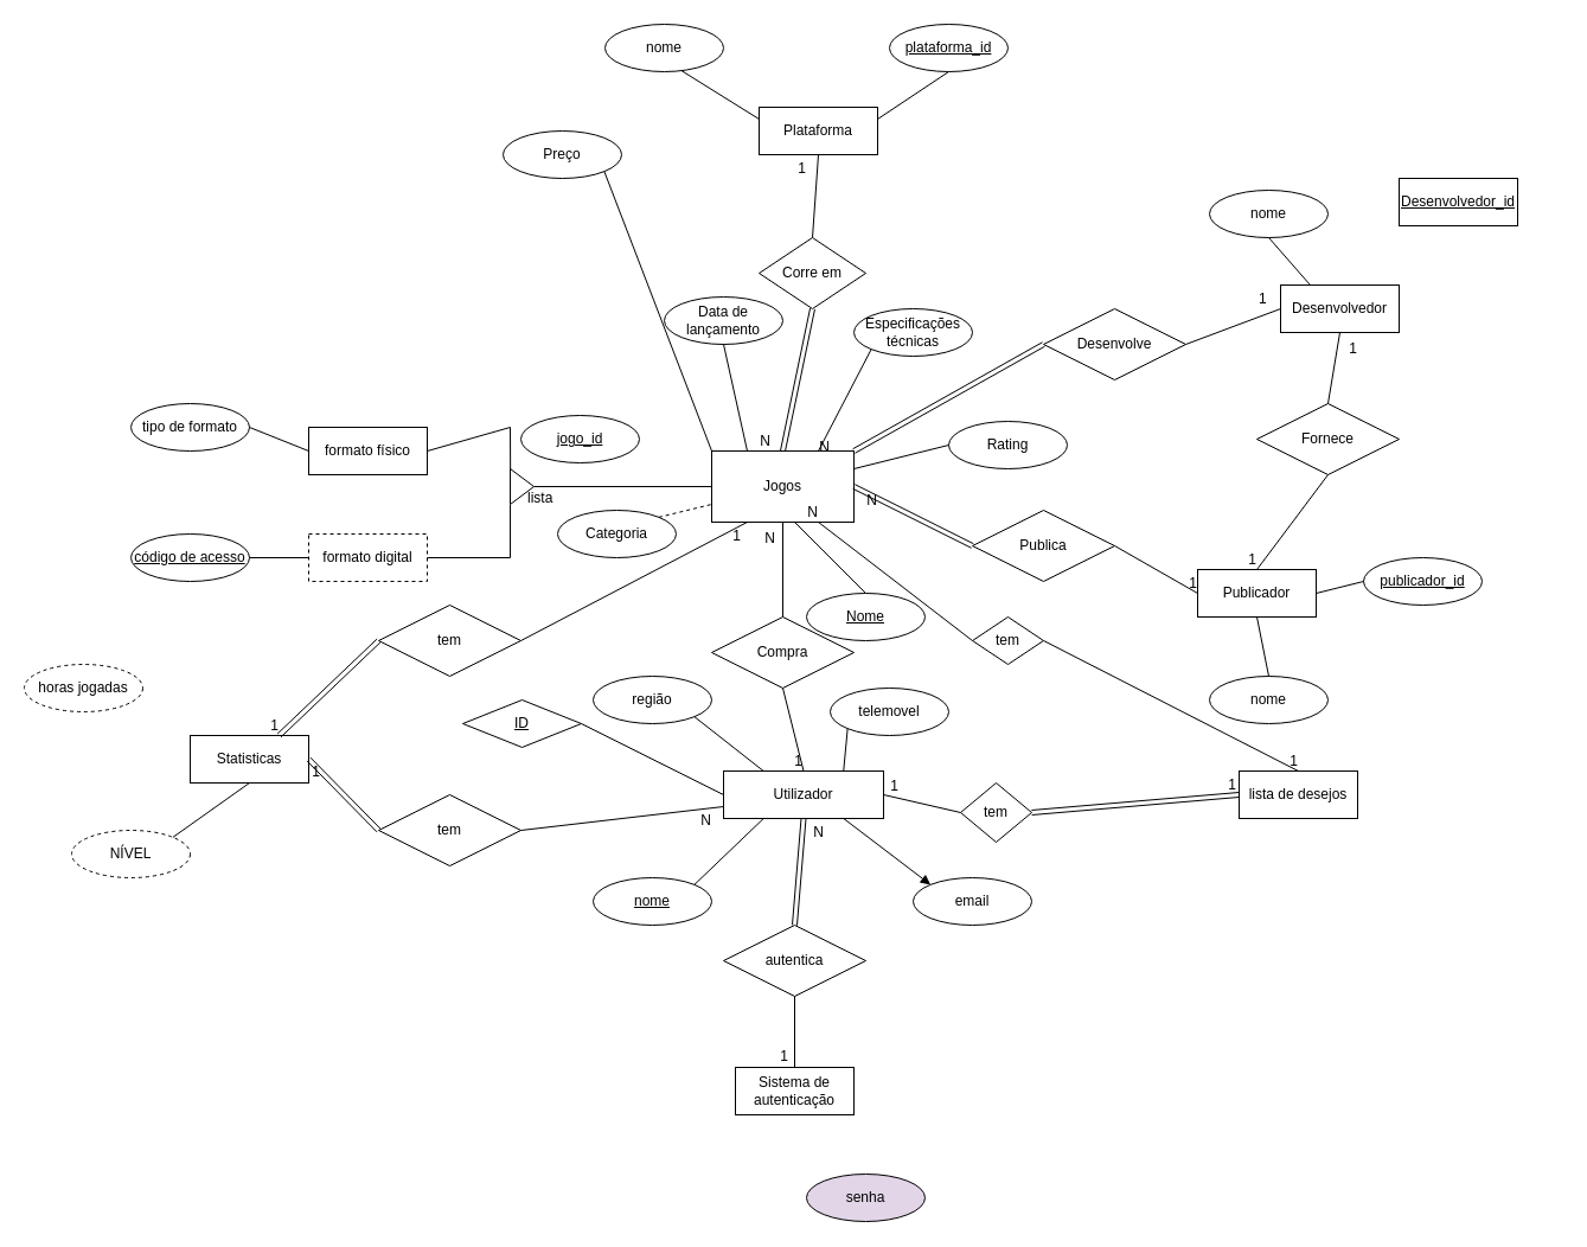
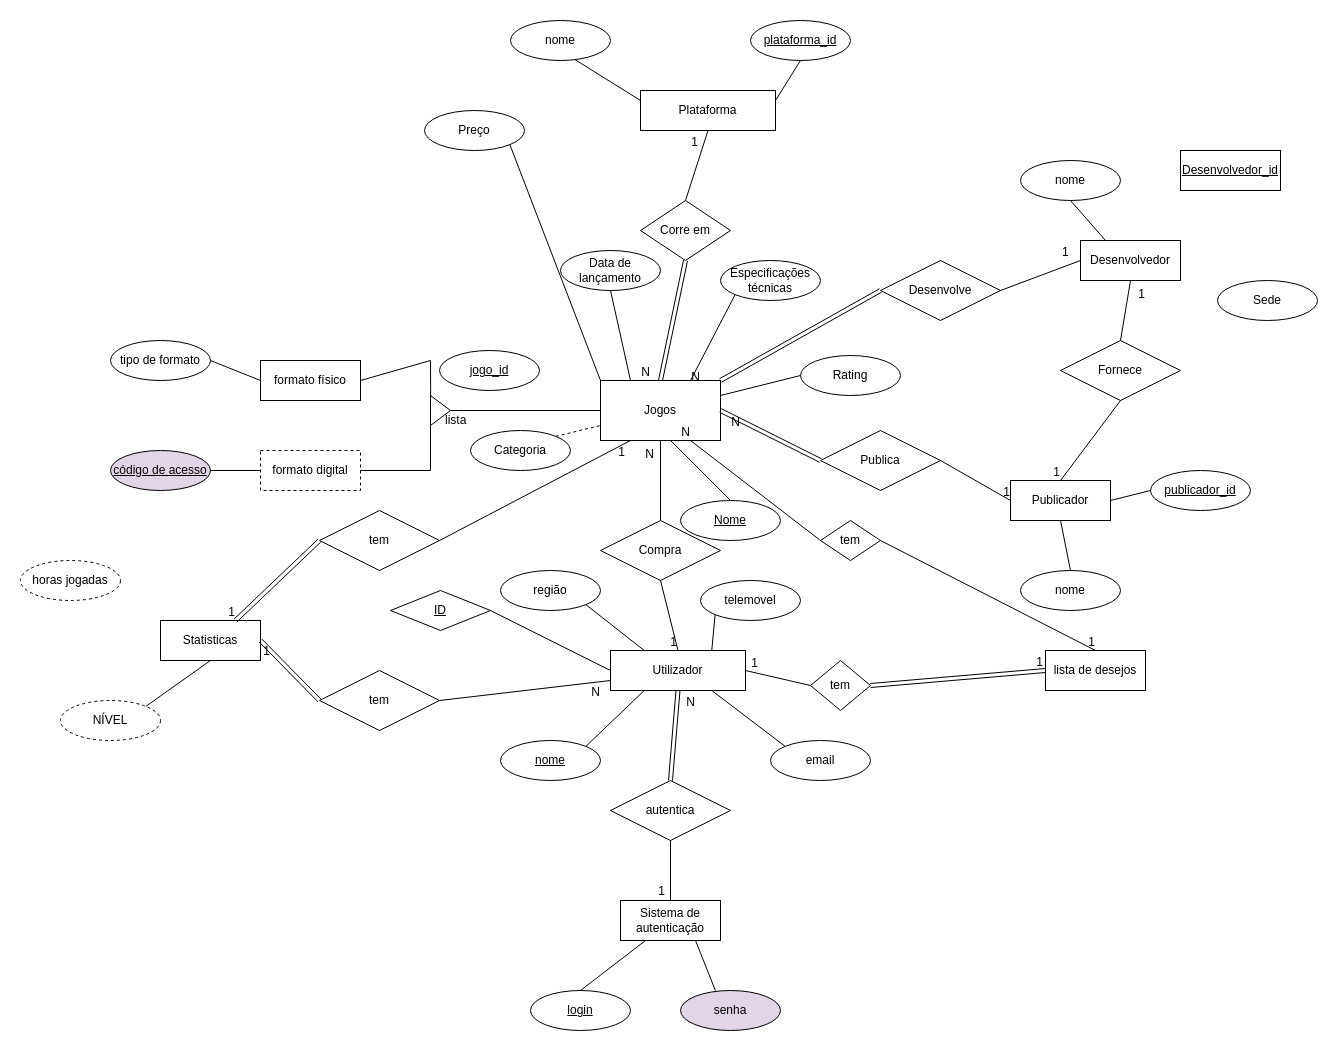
- <mxCell id="37" value="Plataforma" style="whiteSpace=wrap;html=1;align=center;" parent="1" vertex="1"><mxGeometry x="640" y="90" width="100" height="40" as="geometry" /></mxCell>
+ <mxCell id="37" value="Plataforma" style="whiteSpace=wrap;html=1;align=center;" parent="1" vertex="1"><mxGeometry x="640" y="90" width="135" height="40" as="geometry" /></mxCell>
+ <mxCell id="97" value="Sede" style="ellipse;whiteSpace=wrap;html=1;align=center;" parent="1" vertex="1"><mxGeometry x="1217" y="280" width="100" height="40" as="geometry" /></mxCell>
- <mxCell id="76" value="&lt;u&gt;código de acesso&lt;/u&gt;" style="ellipse;whiteSpace=wrap;html=1;align=center;" parent="1" vertex="1"><mxGeometry x="110" y="450" width="100" height="40" as="geometry" /></mxCell>
+ <mxCell id="76" value="&lt;u&gt;código de acesso&lt;/u&gt;" style="ellipse;whiteSpace=wrap;html=1;align=center;fillColor=#e1d5e7;" parent="1" vertex="1"><mxGeometry x="110" y="450" width="100" height="40" as="geometry" /></mxCell>
- <mxCell id="34" value="" style="endArrow=block;html=1;rounded=0;exitX=0.75;exitY=1;exitDx=0;exitDy=0;entryX=0;entryY=0;entryDx=0;entryDy=0;" parent="1" source="26" target="31" edge="1"><mxGeometry relative="1" as="geometry"><mxPoint x="740" y="550" as="sourcePoint" /><mxPoint x="900" y="550" as="targetPoint" /></mxGeometry></mxCell>
+ <mxCell id="34" value="" style="endArrow=none;html=1;rounded=0;exitX=0.75;exitY=1;exitDx=0;exitDy=0;entryX=0;entryY=0;entryDx=0;entryDy=0;" parent="1" source="26" target="31" edge="1"><mxGeometry relative="1" as="geometry"><mxPoint x="740" y="550" as="sourcePoint" /><mxPoint x="900" y="550" as="targetPoint" /></mxGeometry></mxCell>
+ <mxCell id="60" value="" style="endArrow=none;html=1;rounded=0;entryX=0.349;entryY=0;entryDx=0;entryDy=0;entryPerimeter=0;exitX=0.75;exitY=1;exitDx=0;exitDy=0;" parent="1" source="52" target="57" edge="1"><mxGeometry relative="1" as="geometry"><mxPoint x="670" y="850" as="sourcePoint" /><mxPoint x="830" y="850" as="targetPoint" /></mxGeometry></mxCell>
+ <mxCell id="59" value="" style="endArrow=none;html=1;rounded=0;exitX=0.5;exitY=0;exitDx=0;exitDy=0;entryX=0.25;entryY=1;entryDx=0;entryDy=0;" parent="1" source="58" target="52" edge="1"><mxGeometry relative="1" as="geometry"><mxPoint x="670" y="850" as="sourcePoint" /><mxPoint x="830" y="850" as="targetPoint" /></mxGeometry></mxCell>
+ <mxCell id="58" value="&lt;u&gt;login&lt;/u&gt;" style="ellipse;whiteSpace=wrap;html=1;align=center;" parent="1" vertex="1"><mxGeometry x="530" y="990" width="100" height="40" as="geometry" /></mxCell>
